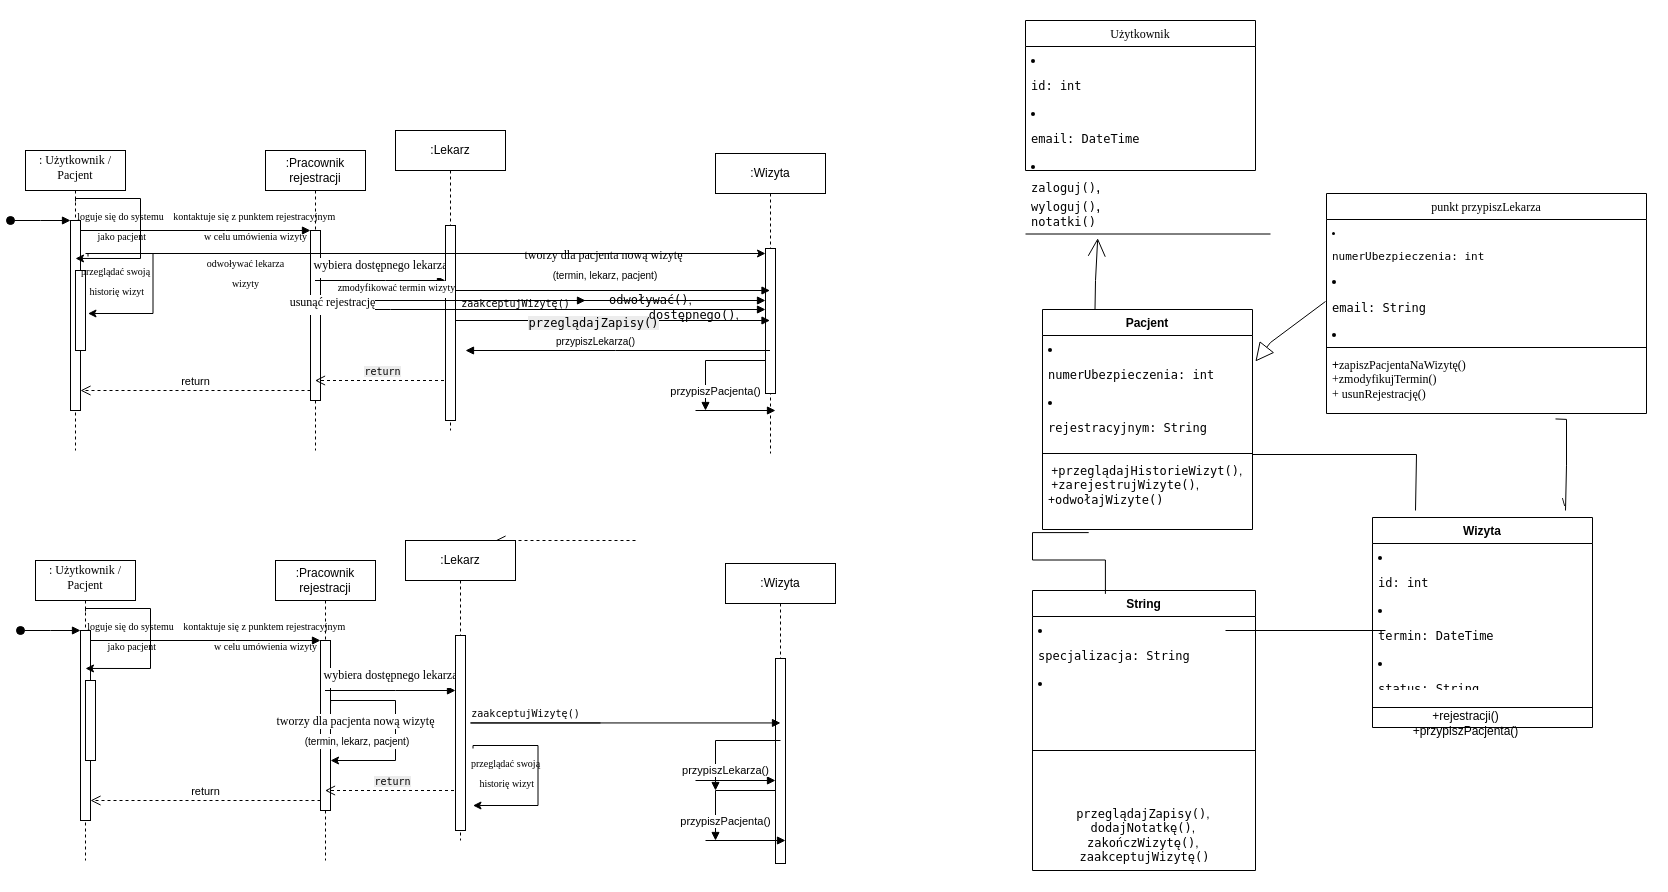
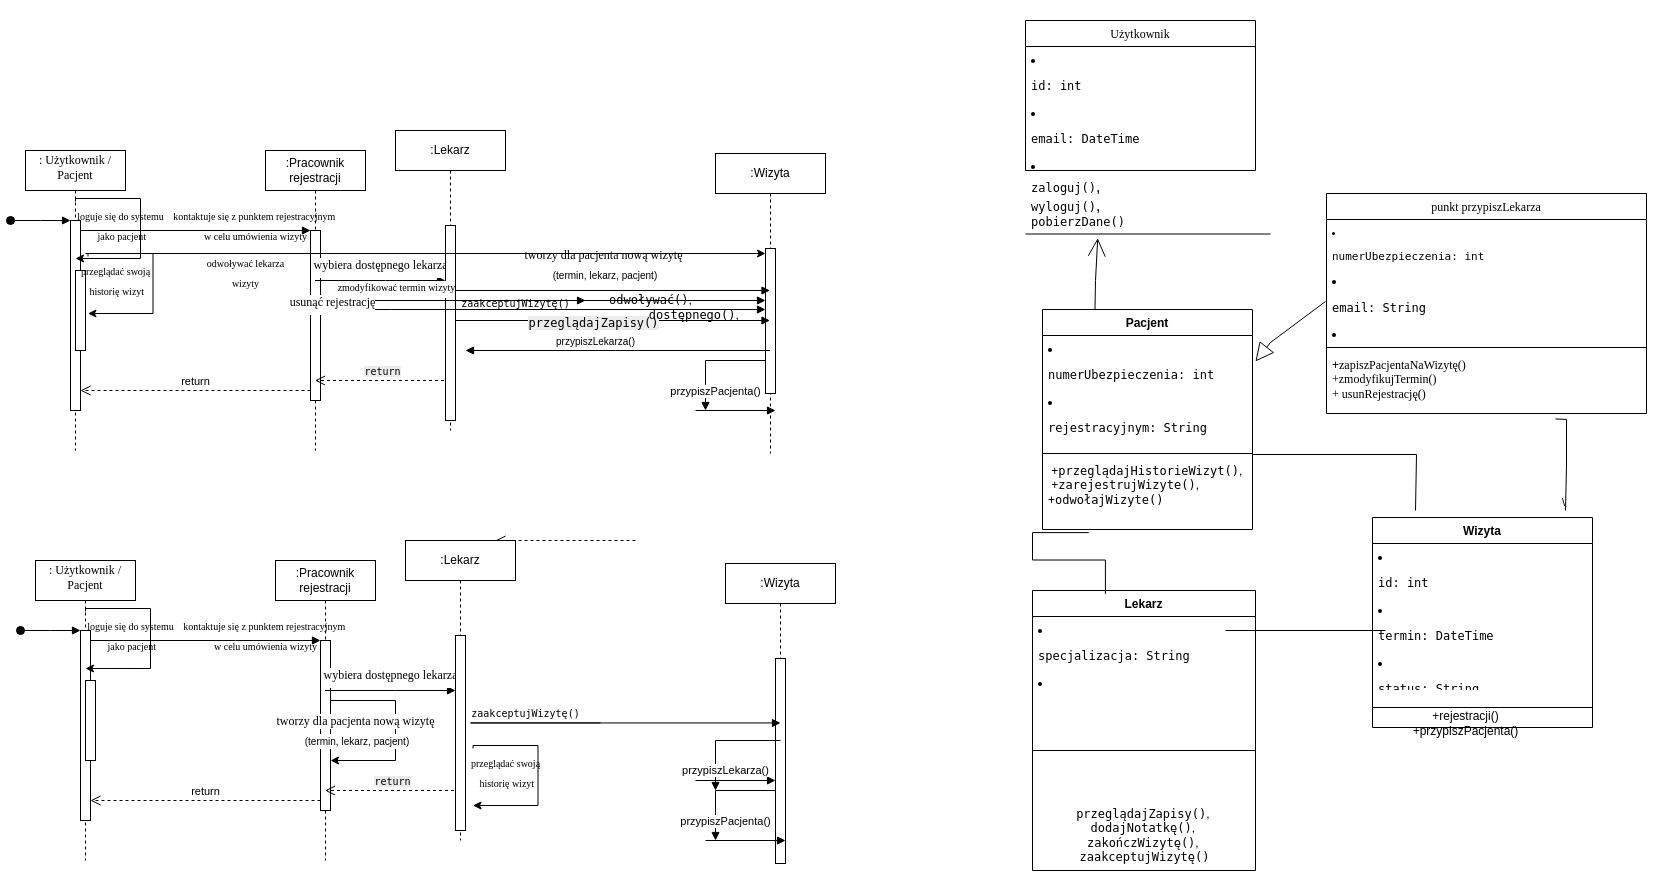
- <mxCell id="29" value="&lt;div&gt;&lt;code data-end=&quot;385&quot; data-start=&quot;374&quot;&gt;zaloguj()&lt;/code&gt;&lt;span style=&quot;font-size: medium;&quot;&gt;,&amp;nbsp;&lt;/span&gt;&lt;/div&gt;&lt;div&gt;&lt;code data-end=&quot;398&quot; data-start=&quot;387&quot;&gt;wyloguj()&lt;/code&gt;&lt;span style=&quot;font-size: medium;&quot;&gt;,&amp;nbsp;&lt;/span&gt;&lt;/div&gt;&lt;div&gt;&lt;code data-end=&quot;415&quot; data-start=&quot;400&quot;&gt;notatki()&lt;/code&gt;&lt;br&gt;&lt;/div&gt;" style="text;strokeColor=none;fillColor=none;align=left;verticalAlign=top;spacingLeft=4;spacingRight=4;overflow=hidden;rotatable=0;points=[[0,0.5],[1,0.5]];portConstraint=eastwest;whiteSpace=wrap;html=1;" vertex="1" parent="1"><mxGeometry x="1020" y="170" width="230" height="70" as="geometry" /></mxCell>
+ <mxCell id="29" value="&lt;div&gt;&lt;code data-end=&quot;385&quot; data-start=&quot;374&quot;&gt;zaloguj()&lt;/code&gt;&lt;span style=&quot;font-size: medium;&quot;&gt;,&amp;nbsp;&lt;/span&gt;&lt;/div&gt;&lt;div&gt;&lt;code data-end=&quot;398&quot; data-start=&quot;387&quot;&gt;wyloguj()&lt;/code&gt;&lt;span style=&quot;font-size: medium;&quot;&gt;,&amp;nbsp;&lt;/span&gt;&lt;/div&gt;&lt;div&gt;&lt;code data-end=&quot;415&quot; data-start=&quot;400&quot;&gt;pobierzDane()&lt;/code&gt;&lt;br&gt;&lt;/div&gt;" style="text;strokeColor=none;fillColor=none;align=left;verticalAlign=top;spacingLeft=4;spacingRight=4;overflow=hidden;rotatable=0;points=[[0,0.5],[1,0.5]];portConstraint=eastwest;whiteSpace=wrap;html=1;" vertex="1" parent="1"><mxGeometry x="1020" y="170" width="230" height="70" as="geometry" /></mxCell>
- <mxCell id="16" value="String" style="swimlane;fontStyle=1;align=center;verticalAlign=top;childLayout=stackLayout;horizontal=1;startSize=26;horizontalStack=0;resizeParent=1;resizeParentMax=0;resizeLast=0;collapsible=1;marginBottom=0;whiteSpace=wrap;html=1;" vertex="1" parent="1"><mxGeometry x="1027" y="590" width="223" height="280" as="geometry" /></mxCell>
+ <mxCell id="16" value="Lekarz" style="swimlane;fontStyle=1;align=center;verticalAlign=top;childLayout=stackLayout;horizontal=1;startSize=26;horizontalStack=0;resizeParent=1;resizeParentMax=0;resizeLast=0;collapsible=1;marginBottom=0;whiteSpace=wrap;html=1;" vertex="1" parent="1"><mxGeometry x="1027" y="590" width="223" height="280" as="geometry" /></mxCell>
